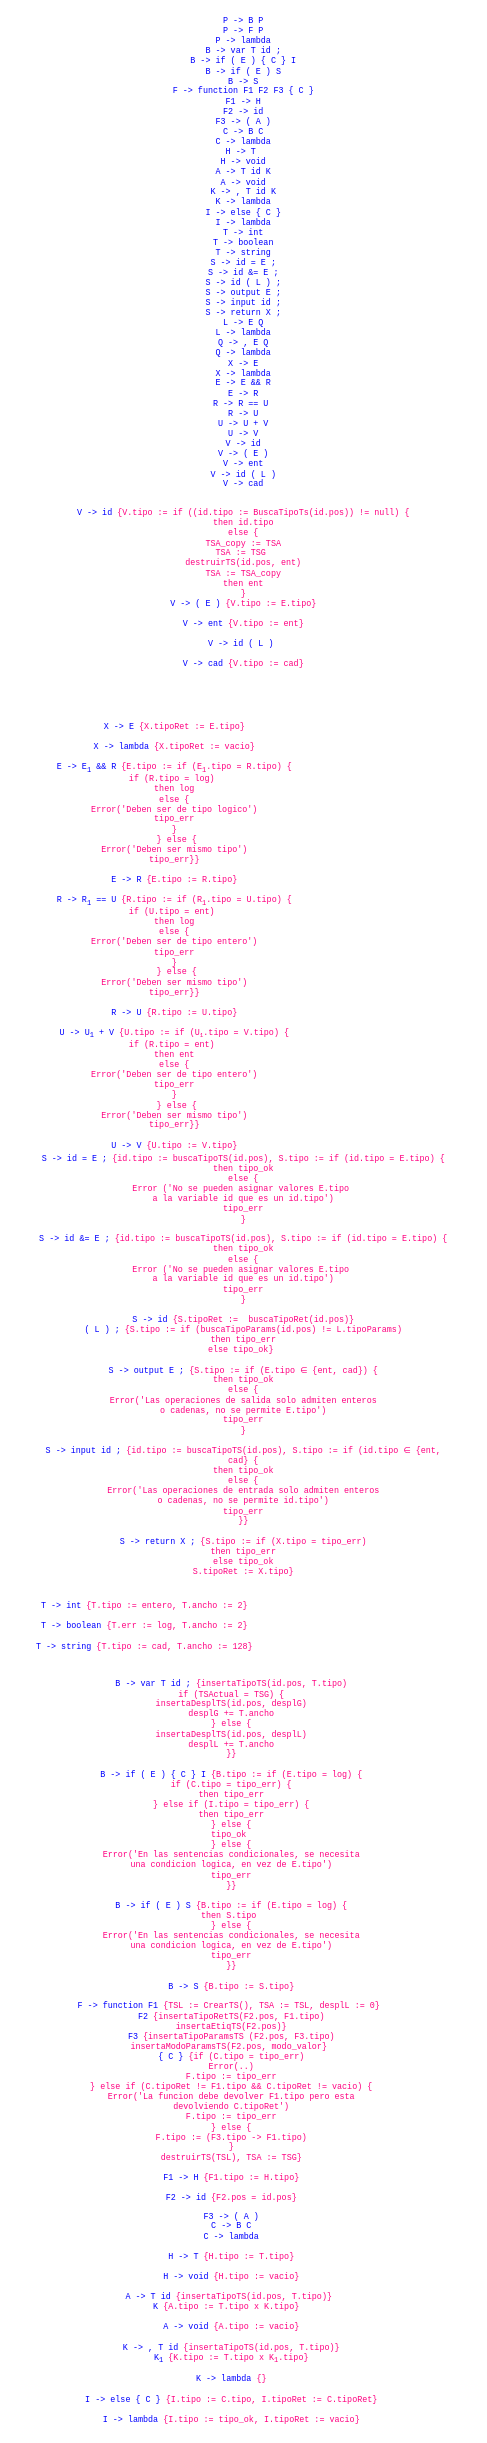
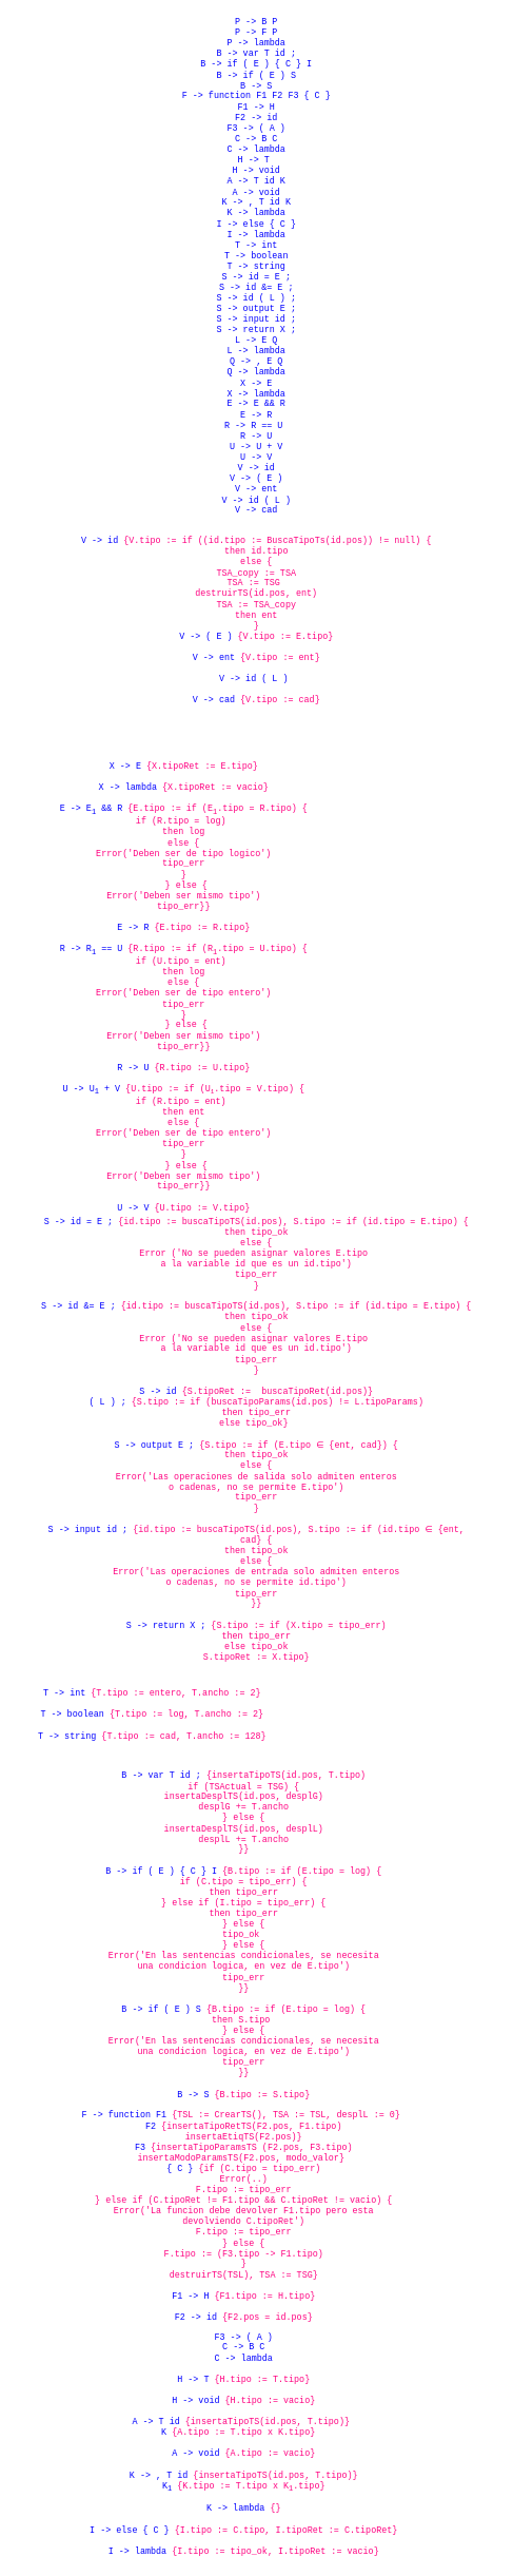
- <mxCell id="6" value="&lt;div&gt;&lt;font style=&quot;font-size: 14px;&quot; color=&quot;#0000ff&quot; face=&quot;Courier New&quot;&gt;T -&amp;gt; int &lt;/font&gt;&lt;font color=&quot;#ff0080&quot; style=&quot;font-size: 14px;&quot; face=&quot;Courier New&quot;&gt;{T.tipo := entero, T.ancho := 2}&lt;/font&gt;&lt;/div&gt;&lt;div&gt;&lt;font color=&quot;#ff0080&quot; style=&quot;font-size: 14px;&quot; face=&quot;Courier New&quot;&gt;&lt;br&gt;&lt;/font&gt;&lt;/div&gt;&lt;div&gt;&lt;font style=&quot;font-size: 14px;&quot; color=&quot;#0000ff&quot; face=&quot;Courier New&quot;&gt;T -&amp;gt; boolean &lt;/font&gt;&lt;font color=&quot;#ff0080&quot; style=&quot;font-size: 14px;&quot; face=&quot;Courier New&quot;&gt;{T.err := log, T.ancho := 2}&lt;/font&gt;&lt;/div&gt;&lt;div&gt;&lt;font color=&quot;#ff0080&quot; style=&quot;font-size: 14px;&quot; face=&quot;Courier New&quot;&gt;&lt;br&gt;&lt;/font&gt;&lt;/div&gt;&lt;div&gt;&lt;font style=&quot;font-size: 14px;&quot; color=&quot;#0000ff&quot; face=&quot;Courier New&quot;&gt;T -&amp;gt; string &lt;/font&gt;&lt;font color=&quot;#ff0080&quot; style=&quot;font-size: 14px;&quot; face=&quot;Courier New&quot;&gt;{T.tipo := cad, T.ancho := 128}&lt;/font&gt;&lt;/div&gt;" style="text;html=1;align=center;verticalAlign=middle;resizable=0;points=[];autosize=1;strokeColor=none;fillColor=none;" parent="1" vertex="1"><mxGeometry x="40" y="2660" width="400" height="100" as="geometry" /></mxCell>
+ <mxCell id="6" value="&lt;div&gt;&lt;font style=&quot;font-size: 14px;&quot; color=&quot;#0000ff&quot; face=&quot;Courier New&quot;&gt;T -&amp;gt; int &lt;/font&gt;&lt;font color=&quot;#ff0080&quot; style=&quot;font-size: 14px;&quot; face=&quot;Courier New&quot;&gt;{T.tipo := entero, T.ancho := 2}&lt;/font&gt;&lt;/div&gt;&lt;div&gt;&lt;font color=&quot;#ff0080&quot; style=&quot;font-size: 14px;&quot; face=&quot;Courier New&quot;&gt;&lt;br&gt;&lt;/font&gt;&lt;/div&gt;&lt;div&gt;&lt;font style=&quot;font-size: 14px;&quot; color=&quot;#0000ff&quot; face=&quot;Courier New&quot;&gt;T -&amp;gt; boolean &lt;/font&gt;&lt;font color=&quot;#ff0080&quot; style=&quot;font-size: 14px;&quot; face=&quot;Courier New&quot;&gt;{T.tipo := log, T.ancho := 2}&lt;/font&gt;&lt;/div&gt;&lt;div&gt;&lt;font color=&quot;#ff0080&quot; style=&quot;font-size: 14px;&quot; face=&quot;Courier New&quot;&gt;&lt;br&gt;&lt;/font&gt;&lt;/div&gt;&lt;div&gt;&lt;font style=&quot;font-size: 14px;&quot; color=&quot;#0000ff&quot; face=&quot;Courier New&quot;&gt;T -&amp;gt; string &lt;/font&gt;&lt;font color=&quot;#ff0080&quot; style=&quot;font-size: 14px;&quot; face=&quot;Courier New&quot;&gt;{T.tipo := cad, T.ancho := 128}&lt;/font&gt;&lt;/div&gt;" style="text;html=1;align=center;verticalAlign=middle;resizable=0;points=[];autosize=1;strokeColor=none;fillColor=none;" parent="1" vertex="1"><mxGeometry x="40" y="2660" width="400" height="100" as="geometry" /></mxCell>
